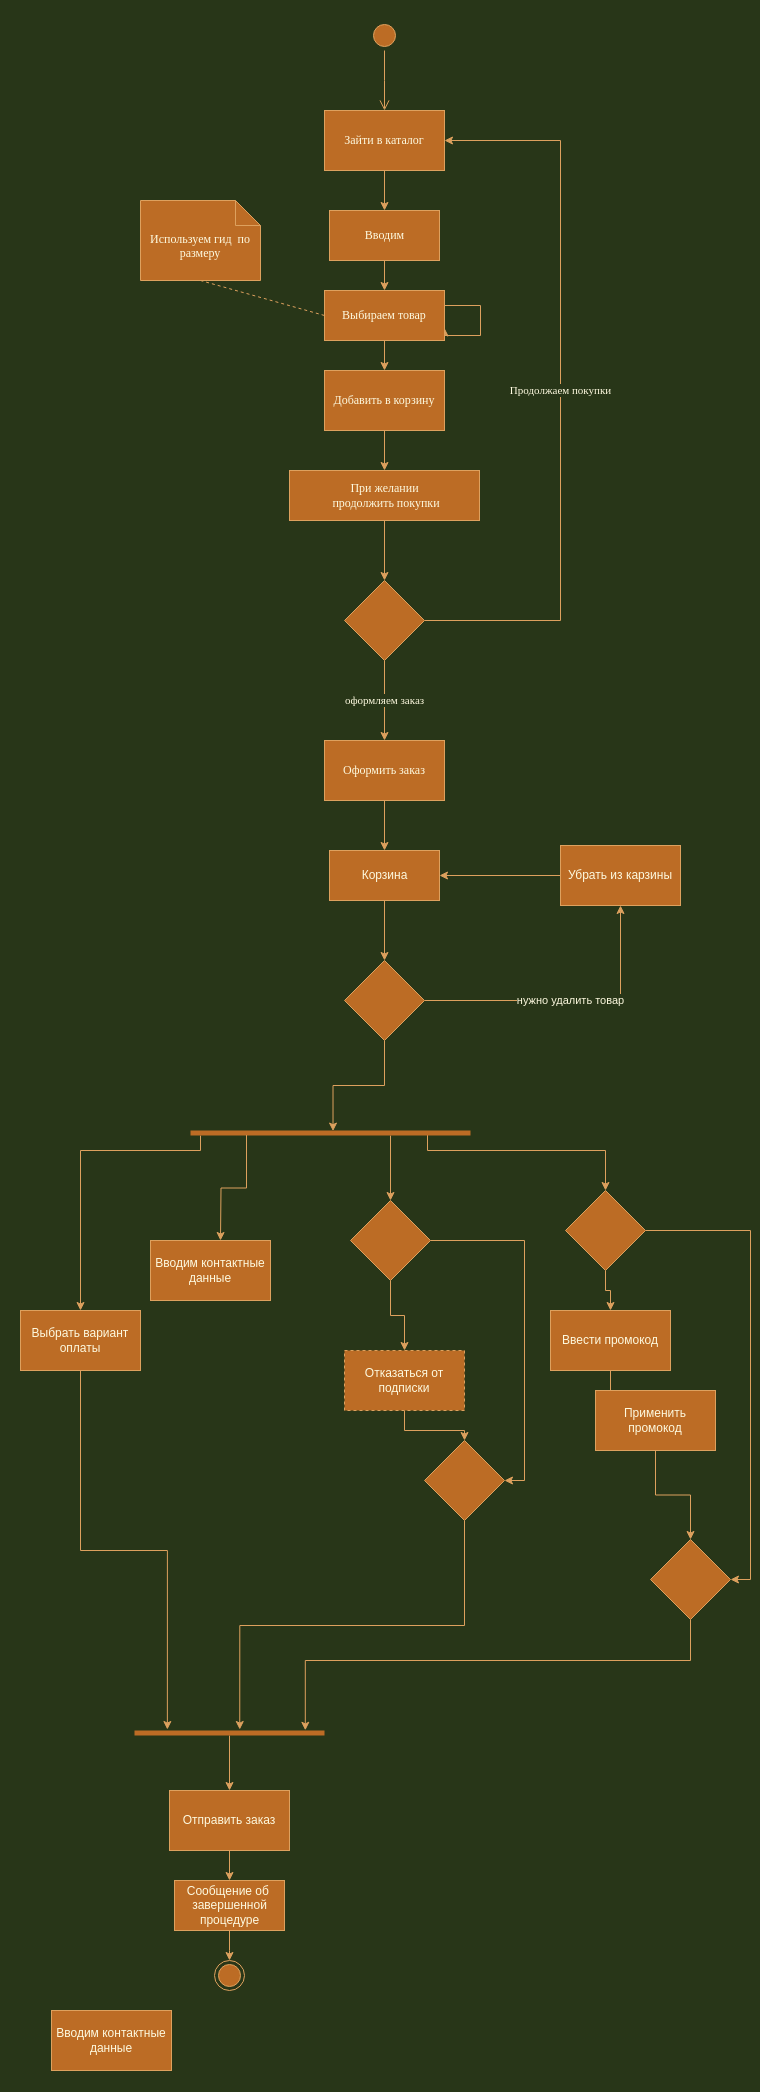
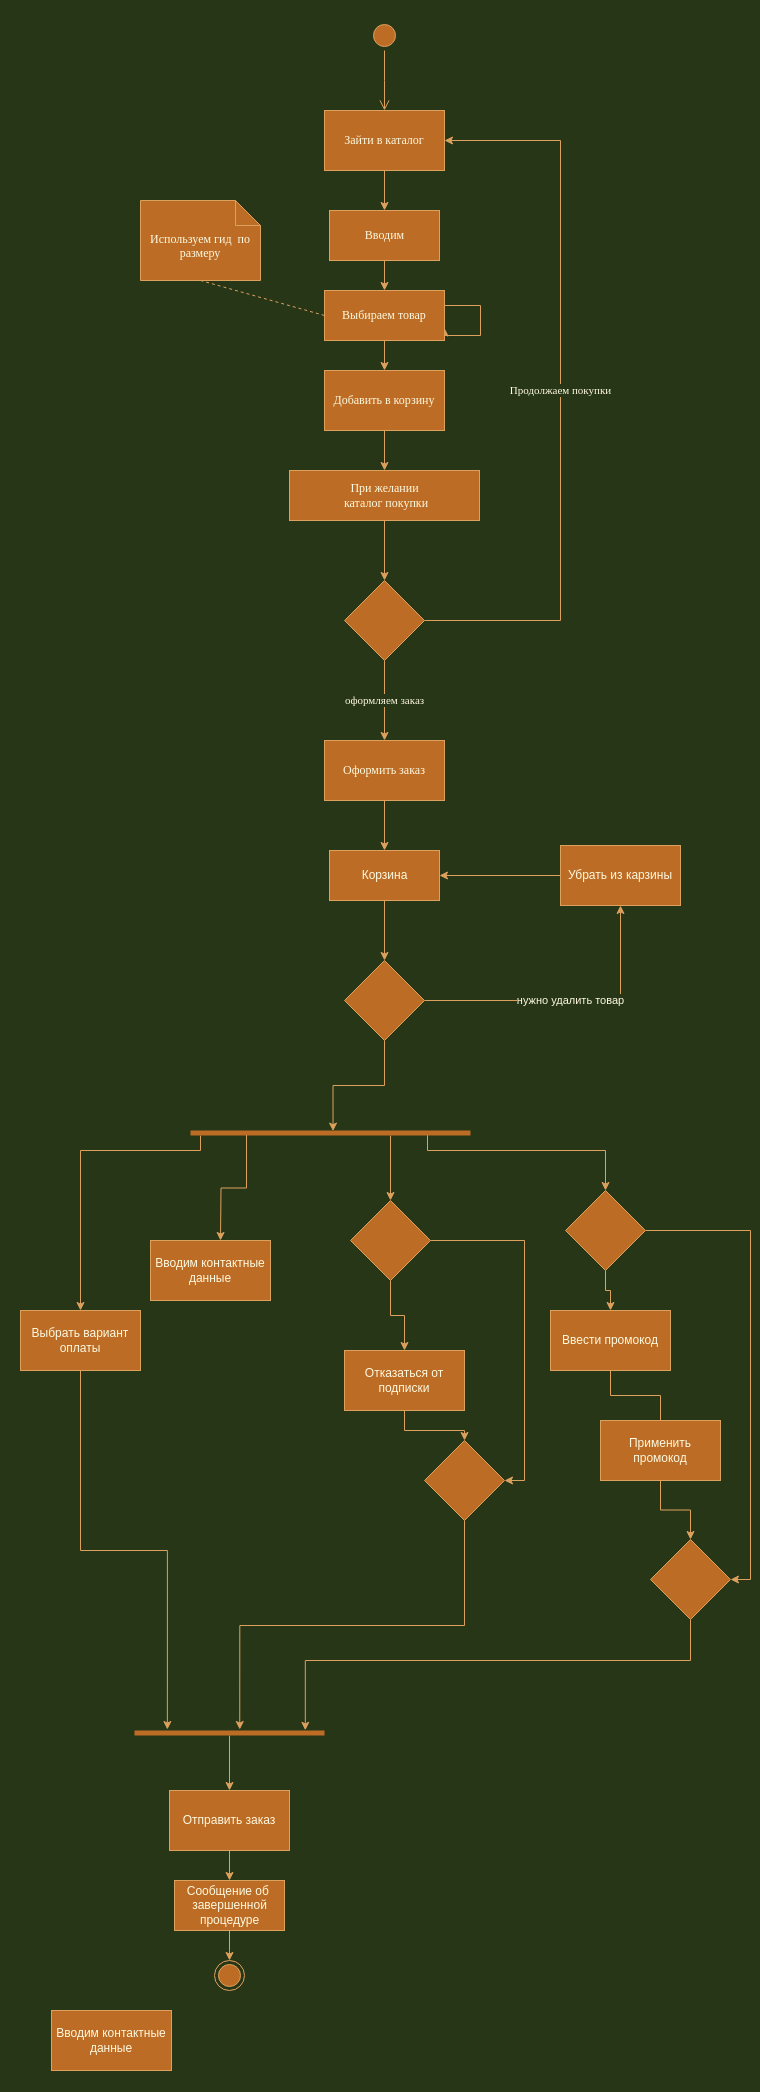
- <mxCell id="17" value="При желании&lt;br&gt;&amp;nbsp;продолжить покупки" style="html=1;fontFamily=Times New Roman;fillColor=#BC6C25;strokeColor=#DDA15E;fontColor=#FEFAE0;rounded=0;" vertex="1" parent="1"><mxGeometry x="289" y="470" width="190" height="50" as="geometry" /></mxCell>
+ <mxCell id="17" value="При желании&lt;br&gt;&amp;nbsp;каталог покупки" style="html=1;fontFamily=Times New Roman;fillColor=#BC6C25;strokeColor=#DDA15E;fontColor=#FEFAE0;rounded=0;" vertex="1" parent="1"><mxGeometry x="289" y="470" width="190" height="50" as="geometry" /></mxCell>
- <mxCell id="40" value="Отказаться от подписки" style="rounded=0;whiteSpace=wrap;html=1;fillColor=#BC6C25;strokeColor=#DDA15E;fontColor=#FEFAE0;dashed=1;" vertex="1" parent="1"><mxGeometry x="344" y="1350" width="120" height="60" as="geometry" /></mxCell>
+ <mxCell id="40" value="Отказаться от подписки" style="rounded=0;whiteSpace=wrap;html=1;fillColor=#BC6C25;strokeColor=#DDA15E;fontColor=#FEFAE0;" vertex="1" parent="1"><mxGeometry x="344" y="1350" width="120" height="60" as="geometry" /></mxCell>
- <mxCell id="50" value="Применить промокод" style="rounded=0;whiteSpace=wrap;html=1;fillColor=#BC6C25;strokeColor=#DDA15E;fontColor=#FEFAE0;" vertex="1" parent="1"><mxGeometry x="595" y="1390" width="120" height="60" as="geometry" /></mxCell>
+ <mxCell id="50" value="Применить промокод" style="rounded=0;whiteSpace=wrap;html=1;fillColor=#BC6C25;strokeColor=#DDA15E;fontColor=#FEFAE0;" vertex="1" parent="1"><mxGeometry x="600" y="1420" width="120" height="60" as="geometry" /></mxCell>
